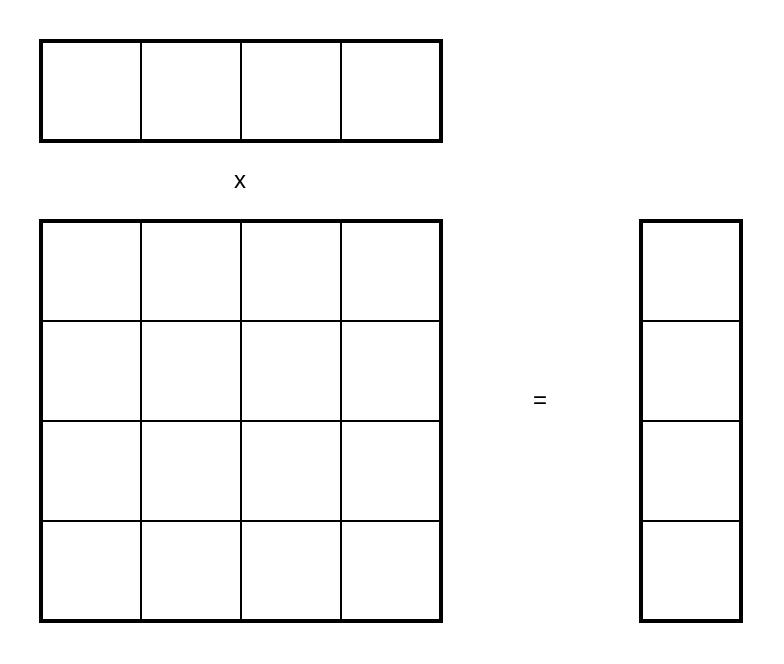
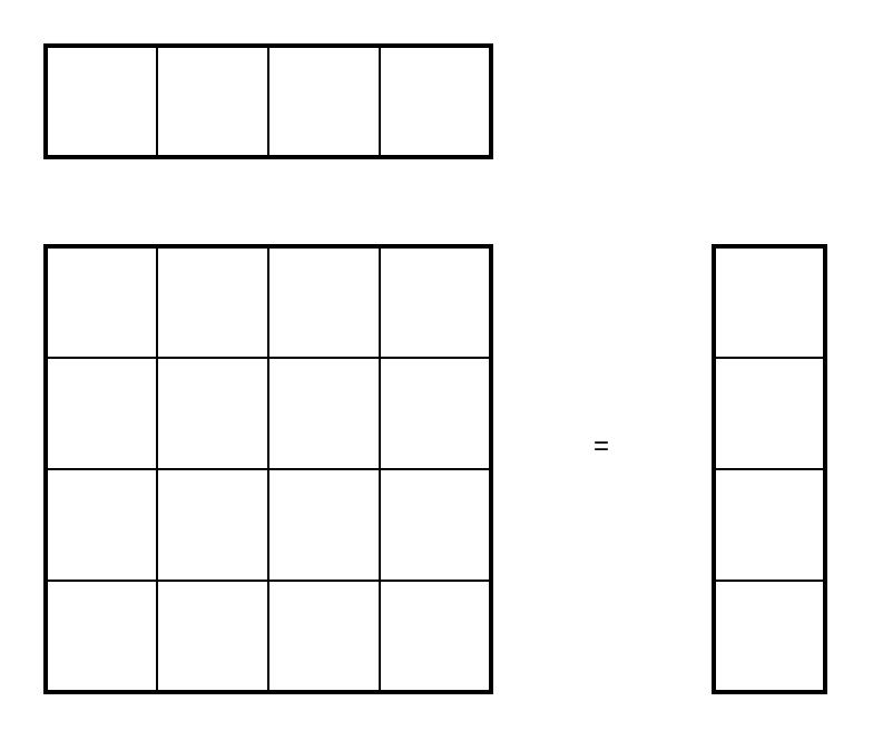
- <mxCell id="10" value="x" style="text;html=1;strokeColor=none;fillColor=none;align=center;verticalAlign=middle;whiteSpace=wrap;rounded=0;" vertex="1" parent="1"><mxGeometry x="105" y="80" width="30" height="20" as="geometry" /></mxCell>
